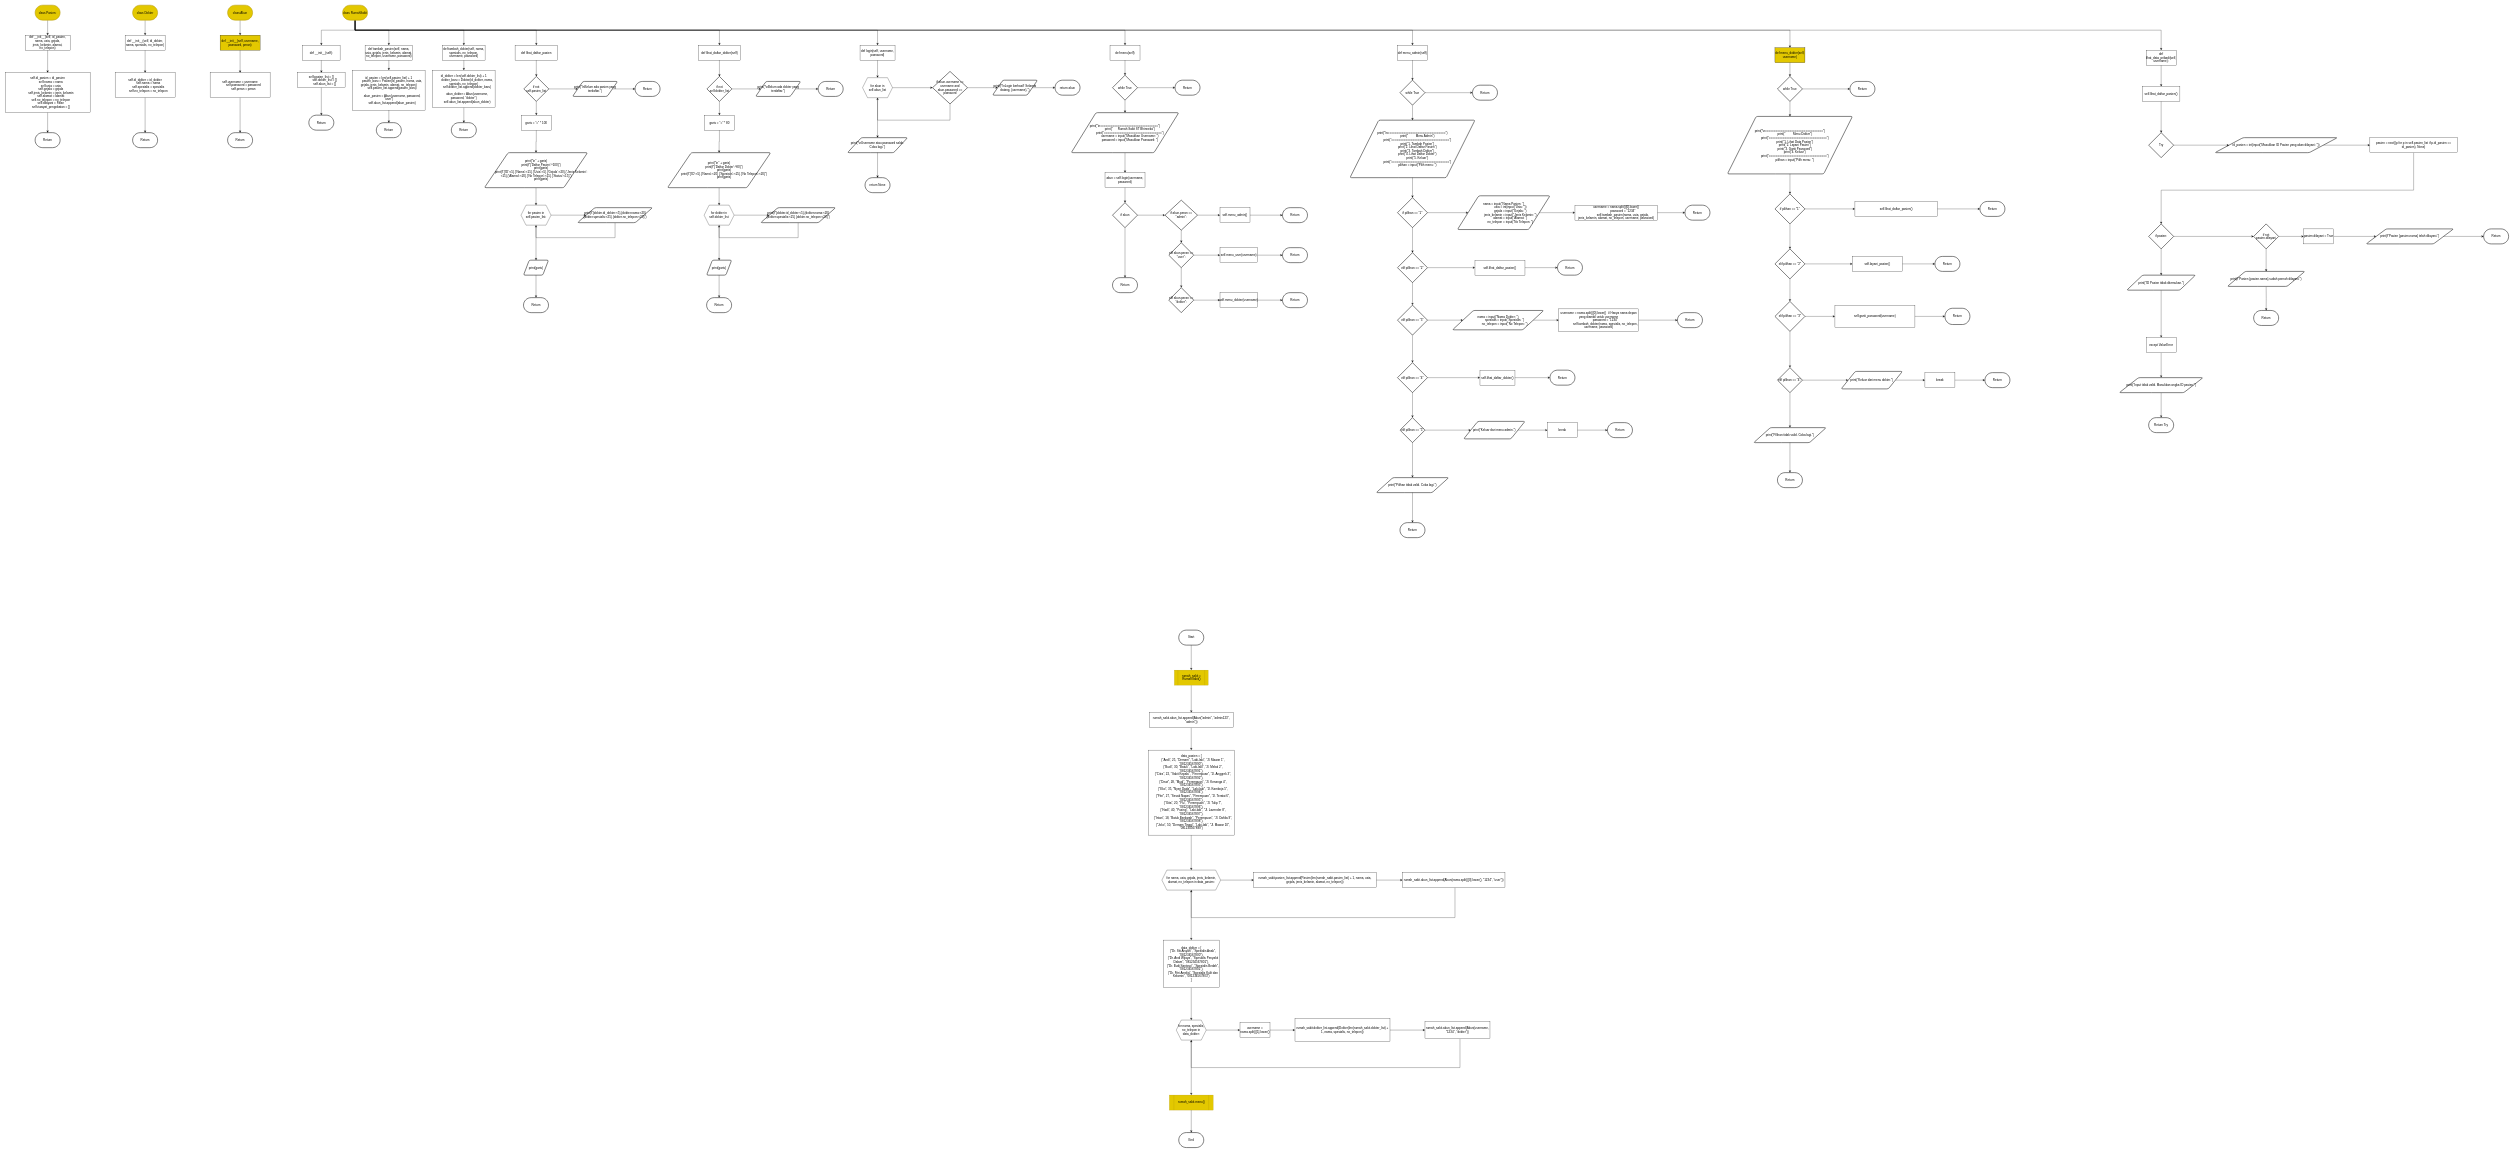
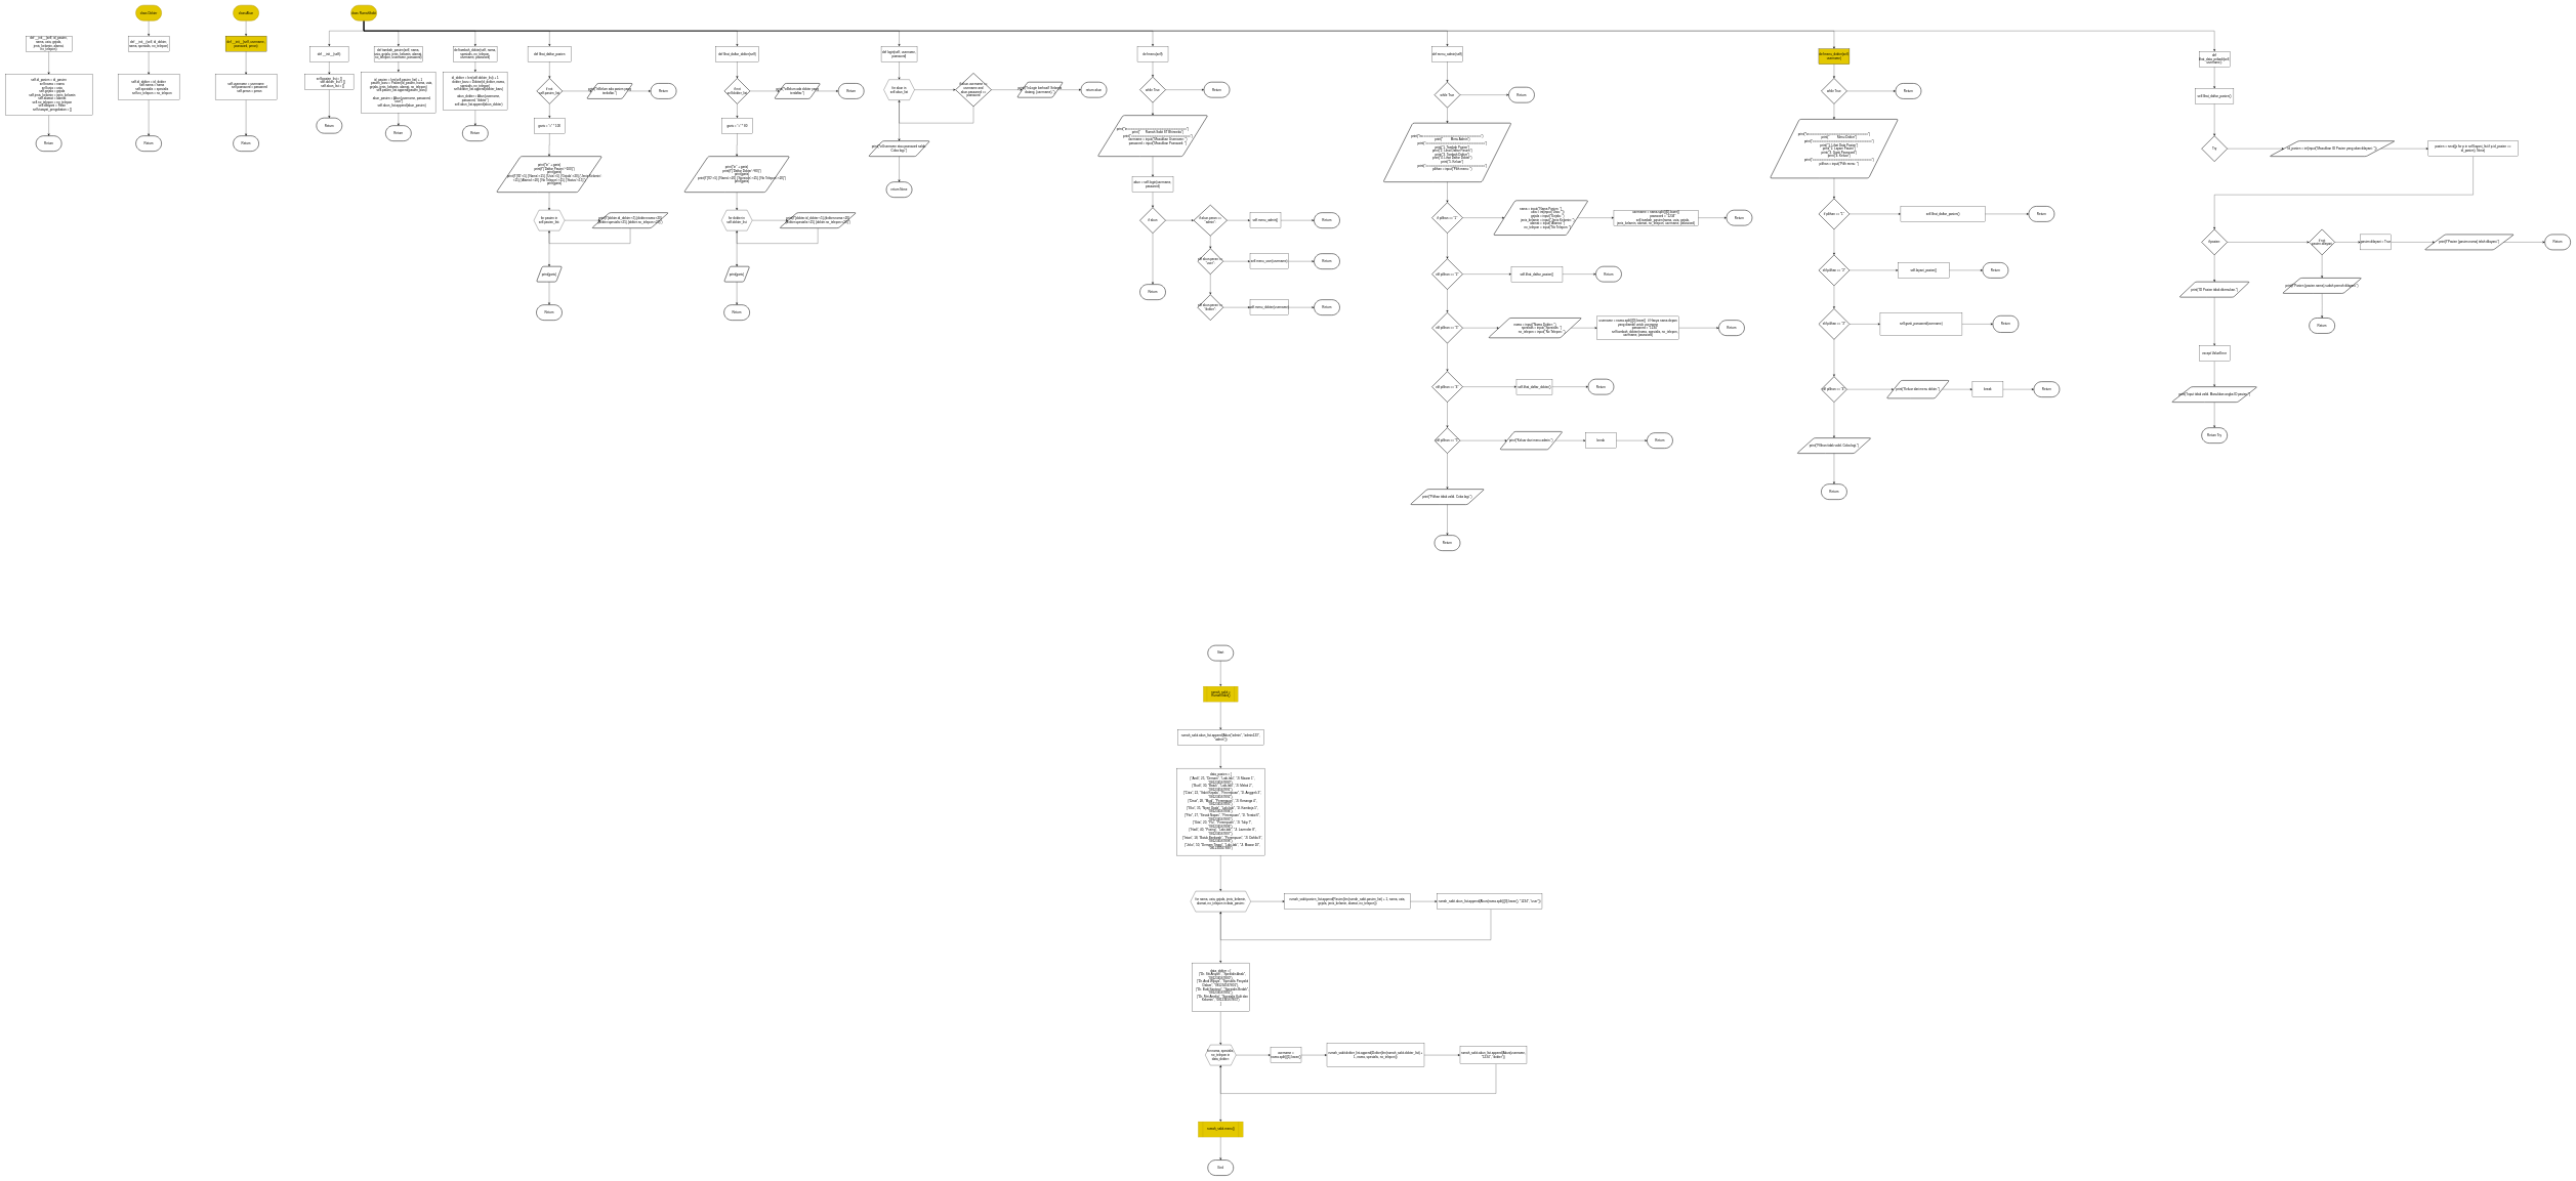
- <mxCell id="3" value="class Pasien:" style="strokeWidth=2;html=1;shape=mxgraph.flowchart.terminator;whiteSpace=wrap;fillColor=#e3c800;fontColor=#000000;strokeColor=#B09500;" parent="1" vertex="1"><mxGeometry x="140" y="20" width="100" height="60" as="geometry" /></mxCell>
- <mxCell id="2" style="edgeStyle=orthogonalEdgeStyle;rounded=0;orthogonalLoop=1;jettySize=auto;html=1;entryX=0.5;entryY=0;entryDx=0;entryDy=0;" parent="1" source="3" target="5" edge="1"><mxGeometry relative="1" as="geometry" /></mxCell>
- <mxCell id="224" value="pasien = next((p for p in self.pasien_list if p.id_pasien == id_pasien), None)" style="rounded=0;whiteSpace=wrap;html=1;" vertex="1" parent="1"><mxGeometry x="9480" y="550" width="350" height="60" as="geometry" /></mxCell>
+ <mxCell id="224" value="pasien = next((p for p in self.layani_list if p.id_pasien == id_pasien), None)" style="rounded=0;whiteSpace=wrap;html=1;" vertex="1" parent="1"><mxGeometry x="9480" y="550" width="350" height="60" as="geometry" /></mxCell>
